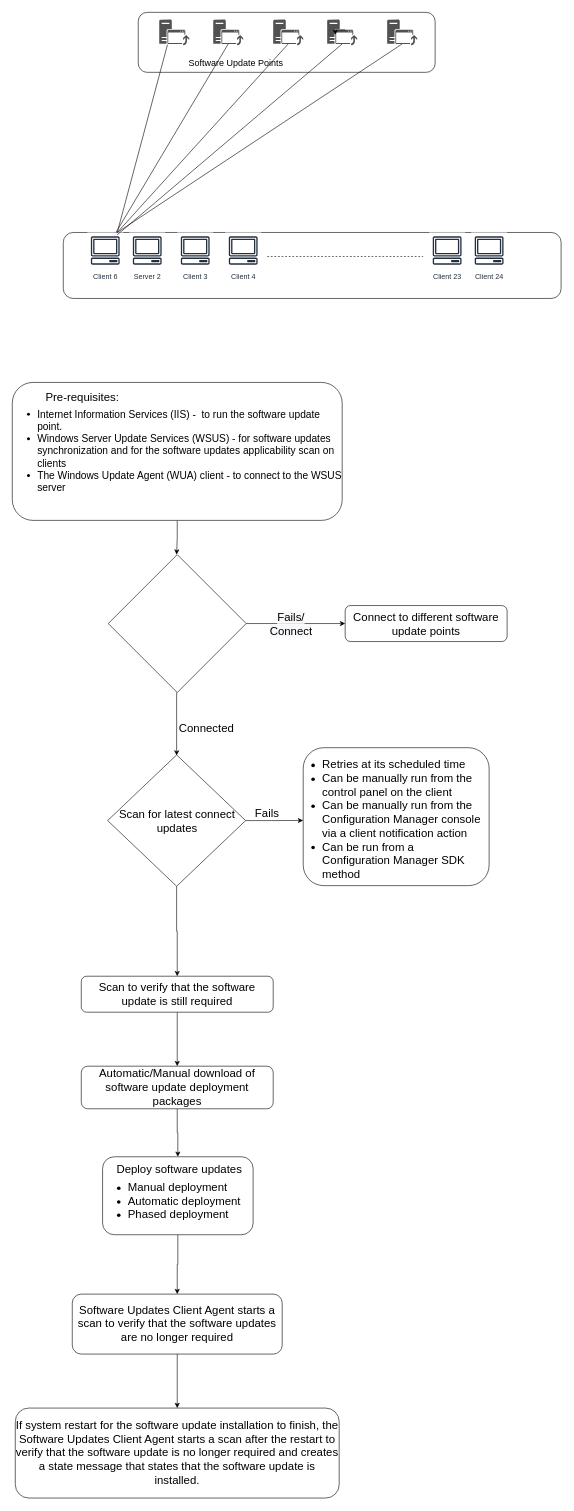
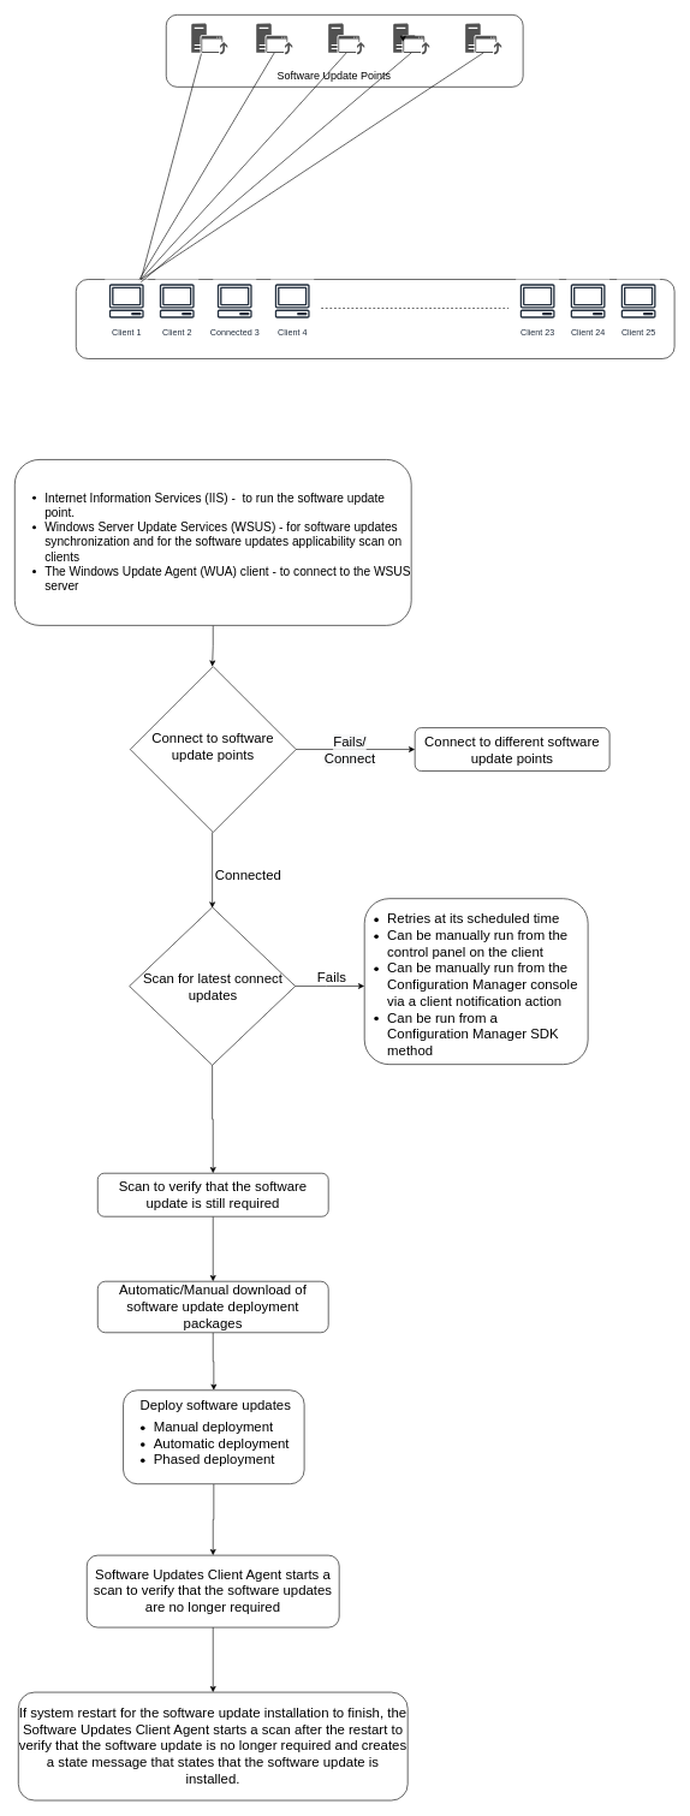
- <mxCell id="16" value="&lt;font style=&quot;font-size: 15px&quot;&gt;Software Update Points&lt;/font&gt;" style="text;html=1;strokeColor=none;fillColor=none;align=center;verticalAlign=middle;whiteSpace=wrap;rounded=0;" vertex="1" parent="1"><mxGeometry x="288" y="94" width="210" height="20" as="geometry" /></mxCell>
+ <mxCell id="16" value="&lt;font style=&quot;font-size: 15px&quot;&gt;Software Update Points&lt;/font&gt;" style="text;html=1;strokeColor=none;fillColor=none;align=center;verticalAlign=middle;whiteSpace=wrap;rounded=0;" vertex="1" parent="1"><mxGeometry x="358" y="94" width="210" height="20" as="geometry" /></mxCell>
+ <mxCell id="19" value="Client 25" style="outlineConnect=0;fontColor=#232F3E;gradientColor=none;strokeColor=#232F3E;fillColor=#ffffff;dashed=0;verticalLabelPosition=bottom;verticalAlign=top;align=center;html=1;fontSize=12;fontStyle=0;aspect=fixed;shape=mxgraph.aws4.resourceIcon;resIcon=mxgraph.aws4.client;" vertex="1" parent="1"><mxGeometry x="855" y="387" width="60" height="60" as="geometry" /></mxCell>
- <mxCell id="18" value="Client 6" style="outlineConnect=0;fontColor=#232F3E;gradientColor=none;strokeColor=#232F3E;fillColor=#ffffff;dashed=0;verticalLabelPosition=bottom;verticalAlign=top;align=center;html=1;fontSize=12;fontStyle=0;aspect=fixed;shape=mxgraph.aws4.resourceIcon;resIcon=mxgraph.aws4.client;" vertex="1" parent="1"><mxGeometry x="145" y="387" width="60" height="60" as="geometry" /></mxCell>
+ <mxCell id="18" value="Client 1" style="outlineConnect=0;fontColor=#232F3E;gradientColor=none;strokeColor=#232F3E;fillColor=#ffffff;dashed=0;verticalLabelPosition=bottom;verticalAlign=top;align=center;html=1;fontSize=12;fontStyle=0;aspect=fixed;shape=mxgraph.aws4.resourceIcon;resIcon=mxgraph.aws4.client;" vertex="1" parent="1"><mxGeometry x="145" y="387" width="60" height="60" as="geometry" /></mxCell>
- <mxCell id="17" value="Server 2" style="outlineConnect=0;fontColor=#232F3E;gradientColor=none;strokeColor=#232F3E;fillColor=#ffffff;dashed=0;verticalLabelPosition=bottom;verticalAlign=top;align=center;html=1;fontSize=12;fontStyle=0;aspect=fixed;shape=mxgraph.aws4.resourceIcon;resIcon=mxgraph.aws4.client;" vertex="1" parent="1"><mxGeometry x="215" y="387" width="60" height="60" as="geometry" /></mxCell>
+ <mxCell id="17" value="Client 2" style="outlineConnect=0;fontColor=#232F3E;gradientColor=none;strokeColor=#232F3E;fillColor=#ffffff;dashed=0;verticalLabelPosition=bottom;verticalAlign=top;align=center;html=1;fontSize=12;fontStyle=0;aspect=fixed;shape=mxgraph.aws4.resourceIcon;resIcon=mxgraph.aws4.client;" vertex="1" parent="1"><mxGeometry x="215" y="387" width="60" height="60" as="geometry" /></mxCell>
- <mxCell id="23" value="Client 3" style="outlineConnect=0;fontColor=#232F3E;gradientColor=none;strokeColor=#232F3E;fillColor=#ffffff;dashed=0;verticalLabelPosition=bottom;verticalAlign=top;align=center;html=1;fontSize=12;fontStyle=0;aspect=fixed;shape=mxgraph.aws4.resourceIcon;resIcon=mxgraph.aws4.client;" vertex="1" parent="1"><mxGeometry x="295" y="387" width="60" height="60" as="geometry" /></mxCell>
+ <mxCell id="23" value="Connected 3" style="outlineConnect=0;fontColor=#232F3E;gradientColor=none;strokeColor=#232F3E;fillColor=#ffffff;dashed=0;verticalLabelPosition=bottom;verticalAlign=top;align=center;html=1;fontSize=12;fontStyle=0;aspect=fixed;shape=mxgraph.aws4.resourceIcon;resIcon=mxgraph.aws4.client;" vertex="1" parent="1"><mxGeometry x="295" y="387" width="60" height="60" as="geometry" /></mxCell>
- <mxCell id="33" value="Pre-requisites:" style="text;html=1;strokeColor=none;fillColor=none;align=center;verticalAlign=middle;whiteSpace=wrap;rounded=0;fontSize=19;" vertex="1" parent="1"><mxGeometry x="44" y="652" width="186" height="20" as="geometry" /></mxCell>
+ <mxCell id="32" value="Connect to software update points" style="text;html=1;strokeColor=none;fillColor=none;align=center;verticalAlign=middle;whiteSpace=wrap;rounded=0;fontSize=19;" vertex="1" parent="1"><mxGeometry x="200" y="1027" width="190" height="17" as="geometry" /></mxCell>
- <mxCell id="40" value="Fails" style="text;html=1;strokeColor=none;fillColor=none;align=center;verticalAlign=middle;whiteSpace=wrap;rounded=0;fontSize=19;" vertex="1" parent="1"><mxGeometry x="425" y="1346" width="40" height="20" as="geometry" /></mxCell>
+ <mxCell id="40" value="Fails" style="text;html=1;strokeColor=none;fillColor=none;align=center;verticalAlign=middle;whiteSpace=wrap;rounded=0;fontSize=19;" vertex="1" parent="1"><mxGeometry x="440" y="1346" width="40" height="20" as="geometry" /></mxCell>
